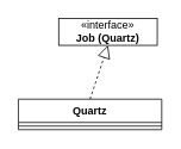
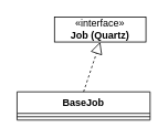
- <mxCell id="4" value="Quartz" style="swimlane;fontStyle=1;align=center;verticalAlign=top;childLayout=stackLayout;horizontal=1;startSize=26;horizontalStack=0;resizeParent=1;resizeParentMax=0;resizeLast=0;collapsible=1;marginBottom=0;whiteSpace=wrap;html=1;" vertex="1" parent="1"><mxGeometry x="20" y="110" width="160" height="34" as="geometry"><mxRectangle x="65" y="320" width="90" height="30" as="alternateBounds" /></mxGeometry></mxCell>
+ <mxCell id="4" value="BaseJob" style="swimlane;fontStyle=1;align=center;verticalAlign=top;childLayout=stackLayout;horizontal=1;startSize=26;horizontalStack=0;resizeParent=1;resizeParentMax=0;resizeLast=0;collapsible=1;marginBottom=0;whiteSpace=wrap;html=1;" vertex="1" parent="1"><mxGeometry x="20" y="110" width="160" height="34" as="geometry"><mxRectangle x="65" y="320" width="90" height="30" as="alternateBounds" /></mxGeometry></mxCell>
